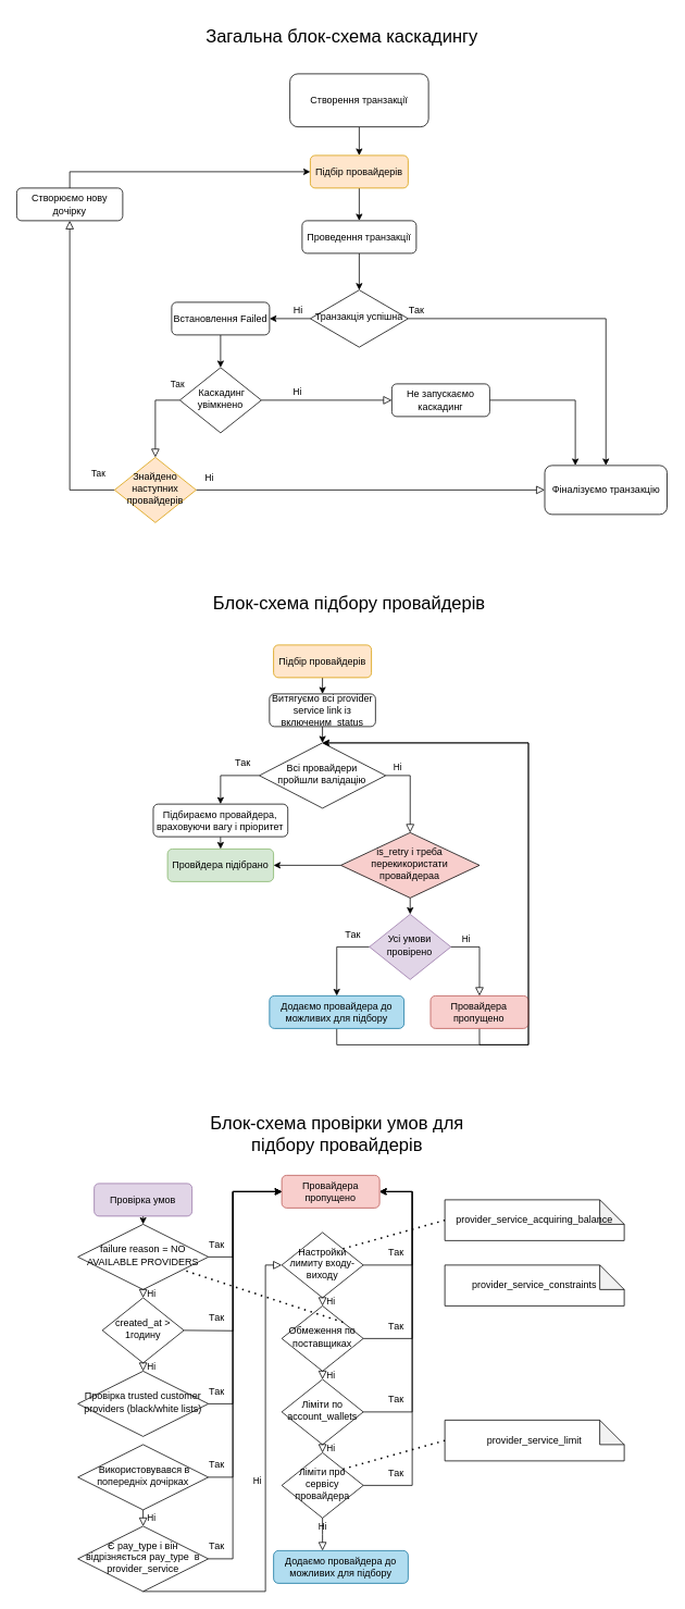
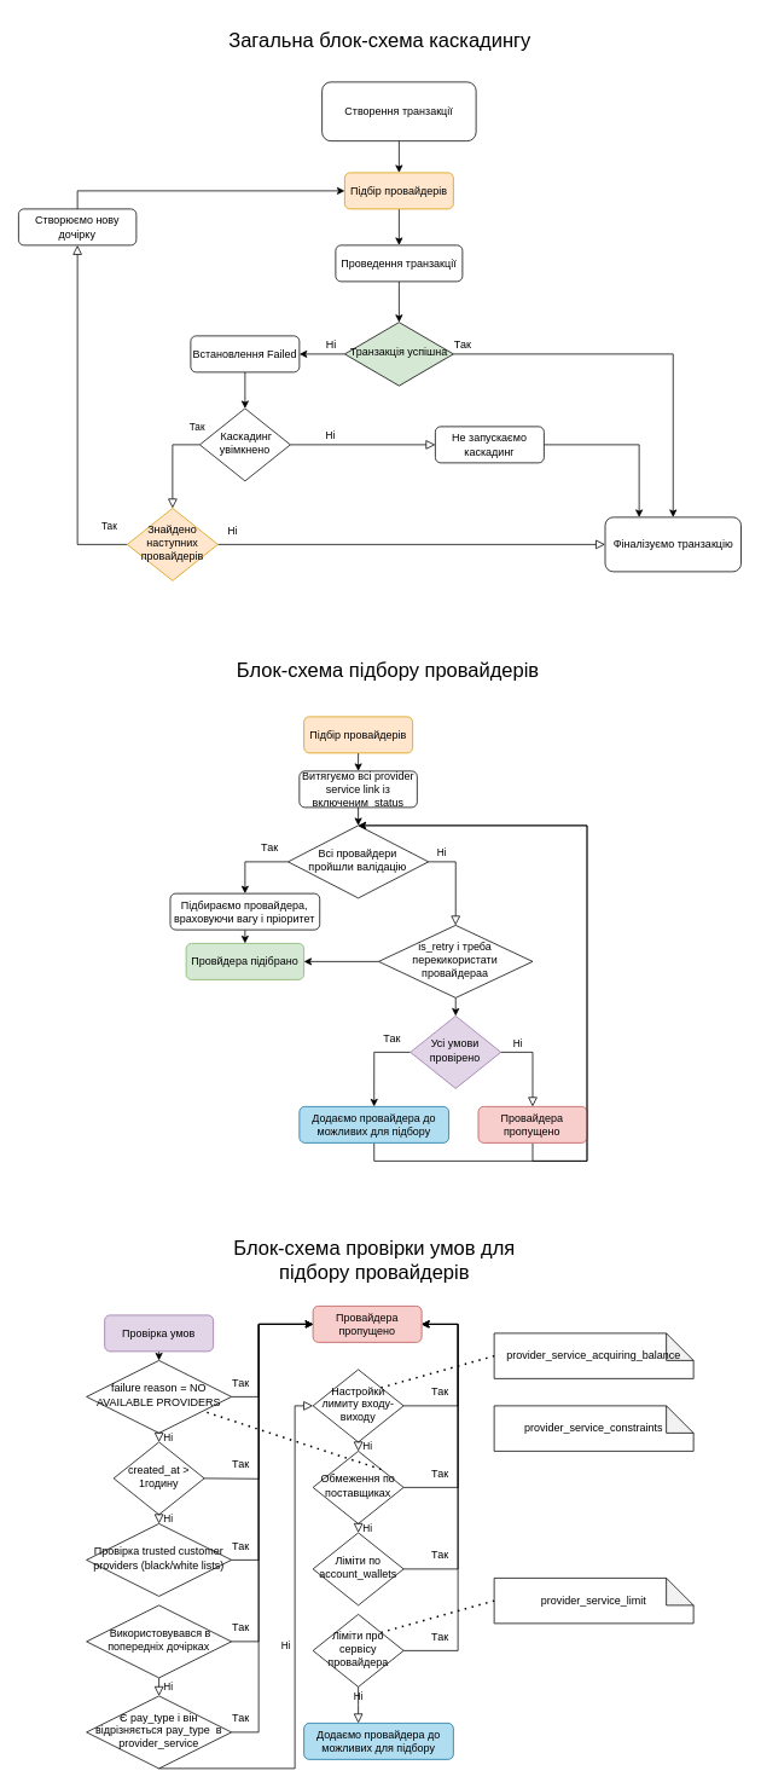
- <mxCell id="88" value="Транзакція успішна" style="rhombus;whiteSpace=wrap;html=1;shadow=0;fontFamily=Helvetica;fontSize=12;align=center;strokeWidth=1;spacing=6;spacingTop=-4;" vertex="1" parent="1"><mxGeometry x="380" y="355" width="120" height="70" as="geometry" /></mxCell>
+ <mxCell id="88" value="Транзакція успішна" style="rhombus;whiteSpace=wrap;html=1;shadow=0;fontFamily=Helvetica;fontSize=12;align=center;strokeWidth=1;spacing=6;spacingTop=-4;fillColor=#d5e8d4;" vertex="1" parent="1"><mxGeometry x="380" y="355" width="120" height="70" as="geometry" /></mxCell>
- <mxCell id="69" value="is_retry і треба перекикористати провайдераа" style="rhombus;whiteSpace=wrap;html=1;shadow=0;fontFamily=Helvetica;fontSize=12;align=center;strokeWidth=1;spacing=6;spacingTop=-4;fillColor=#f8cecc;" vertex="1" parent="1"><mxGeometry x="417.47" y="1020" width="170" height="80" as="geometry" /></mxCell>
+ <mxCell id="69" value="is_retry і треба перекикористати провайдераа" style="rhombus;whiteSpace=wrap;html=1;shadow=0;fontFamily=Helvetica;fontSize=12;align=center;strokeWidth=1;spacing=6;spacingTop=-4;" vertex="1" parent="1"><mxGeometry x="417.47" y="1020" width="170" height="80" as="geometry" /></mxCell>
- <mxCell id="39" value="Ні" style="edgeStyle=orthogonalEdgeStyle;rounded=0;html=1;jettySize=auto;orthogonalLoop=1;fontSize=11;endArrow=block;endFill=0;endSize=8;strokeWidth=1;shadow=0;labelBackgroundColor=none;entryX=0.5;entryY=0;entryDx=0;entryDy=0;exitX=0.5;exitY=1;exitDx=0;exitDy=0;" parent="1" source="32" target="34" edge="1"><mxGeometry y="10" relative="1" as="geometry"><mxPoint as="offset" /><mxPoint x="285" y="1689.5" as="sourcePoint" /><mxPoint x="335" y="1689.5" as="targetPoint" /></mxGeometry></mxCell>
